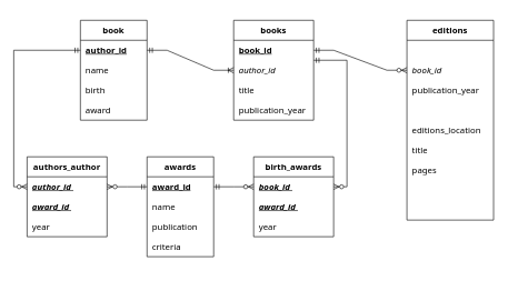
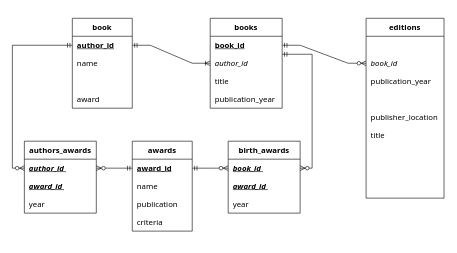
- <mxCell id="25" value="birth" style="shape=partialRectangle;html=1;whiteSpace=wrap;connectable=0;fillColor=none;top=0;left=0;bottom=0;right=0;align=left;spacingLeft=6;overflow=hidden;pointerEvents=1;fontColor=default;strokeColor=default;fontFamily=Noto Sans;fontSource=https%3A%2F%2Ffonts.googleapis.com%2Fcss%3Ffamily%3DNoto%2BSans;fontSize=13;" parent="24" vertex="1"><mxGeometry width="100" height="30" as="geometry"><mxRectangle width="100" height="30" as="alternateBounds" /></mxGeometry></mxCell>
- <mxCell id="10" value="editions_location" style="shape=partialRectangle;html=1;whiteSpace=wrap;connectable=0;fillColor=none;top=0;left=0;bottom=0;right=0;align=left;spacingLeft=6;overflow=hidden;pointerEvents=1;fontColor=default;strokeColor=default;fontFamily=Noto Sans;fontSource=https%3A%2F%2Ffonts.googleapis.com%2Fcss%3Ffamily%3DNoto%2BSans;fontSize=13;" parent="9" vertex="1"><mxGeometry width="130" height="30" as="geometry"><mxRectangle width="130" height="30" as="alternateBounds" /></mxGeometry></mxCell>
+ <mxCell id="10" value="publisher_location" style="shape=partialRectangle;html=1;whiteSpace=wrap;connectable=0;fillColor=none;top=0;left=0;bottom=0;right=0;align=left;spacingLeft=6;overflow=hidden;pointerEvents=1;fontColor=default;strokeColor=default;fontFamily=Noto Sans;fontSource=https%3A%2F%2Ffonts.googleapis.com%2Fcss%3Ffamily%3DNoto%2BSans;fontSize=13;" parent="9" vertex="1"><mxGeometry width="130" height="30" as="geometry"><mxRectangle width="130" height="30" as="alternateBounds" /></mxGeometry></mxCell>
- <mxCell id="39" value="authors_author" style="shape=table;startSize=30;container=1;collapsible=0;childLayout=tableLayout;fixedRows=1;rowLines=0;fontStyle=1;align=center;pointerEvents=1;fontColor=default;strokeColor=default;fillColor=default;fontFamily=Noto Sans;fontSource=https%3A%2F%2Ffonts.googleapis.com%2Fcss%3Ffamily%3DNoto%2BSans;fontSize=13;" parent="1" vertex="1"><mxGeometry x="40" y="235" width="120" height="120" as="geometry" /></mxCell>
+ <mxCell id="39" value="authors_awards" style="shape=table;startSize=30;container=1;collapsible=0;childLayout=tableLayout;fixedRows=1;rowLines=0;fontStyle=1;align=center;pointerEvents=1;fontColor=default;strokeColor=default;fillColor=default;fontFamily=Noto Sans;fontSource=https%3A%2F%2Ffonts.googleapis.com%2Fcss%3Ffamily%3DNoto%2BSans;fontSize=13;" parent="1" vertex="1"><mxGeometry x="40" y="235" width="120" height="120" as="geometry" /></mxCell>
- <mxCell id="14" value="pages" style="shape=partialRectangle;html=1;whiteSpace=wrap;connectable=0;fillColor=none;top=0;left=0;bottom=0;right=0;align=left;spacingLeft=6;overflow=hidden;pointerEvents=1;fontColor=default;strokeColor=default;fontFamily=Noto Sans;fontSource=https%3A%2F%2Ffonts.googleapis.com%2Fcss%3Ffamily%3DNoto%2BSans;fontSize=13;" parent="13" vertex="1"><mxGeometry width="130" height="30" as="geometry"><mxRectangle width="130" height="30" as="alternateBounds" /></mxGeometry></mxCell>
